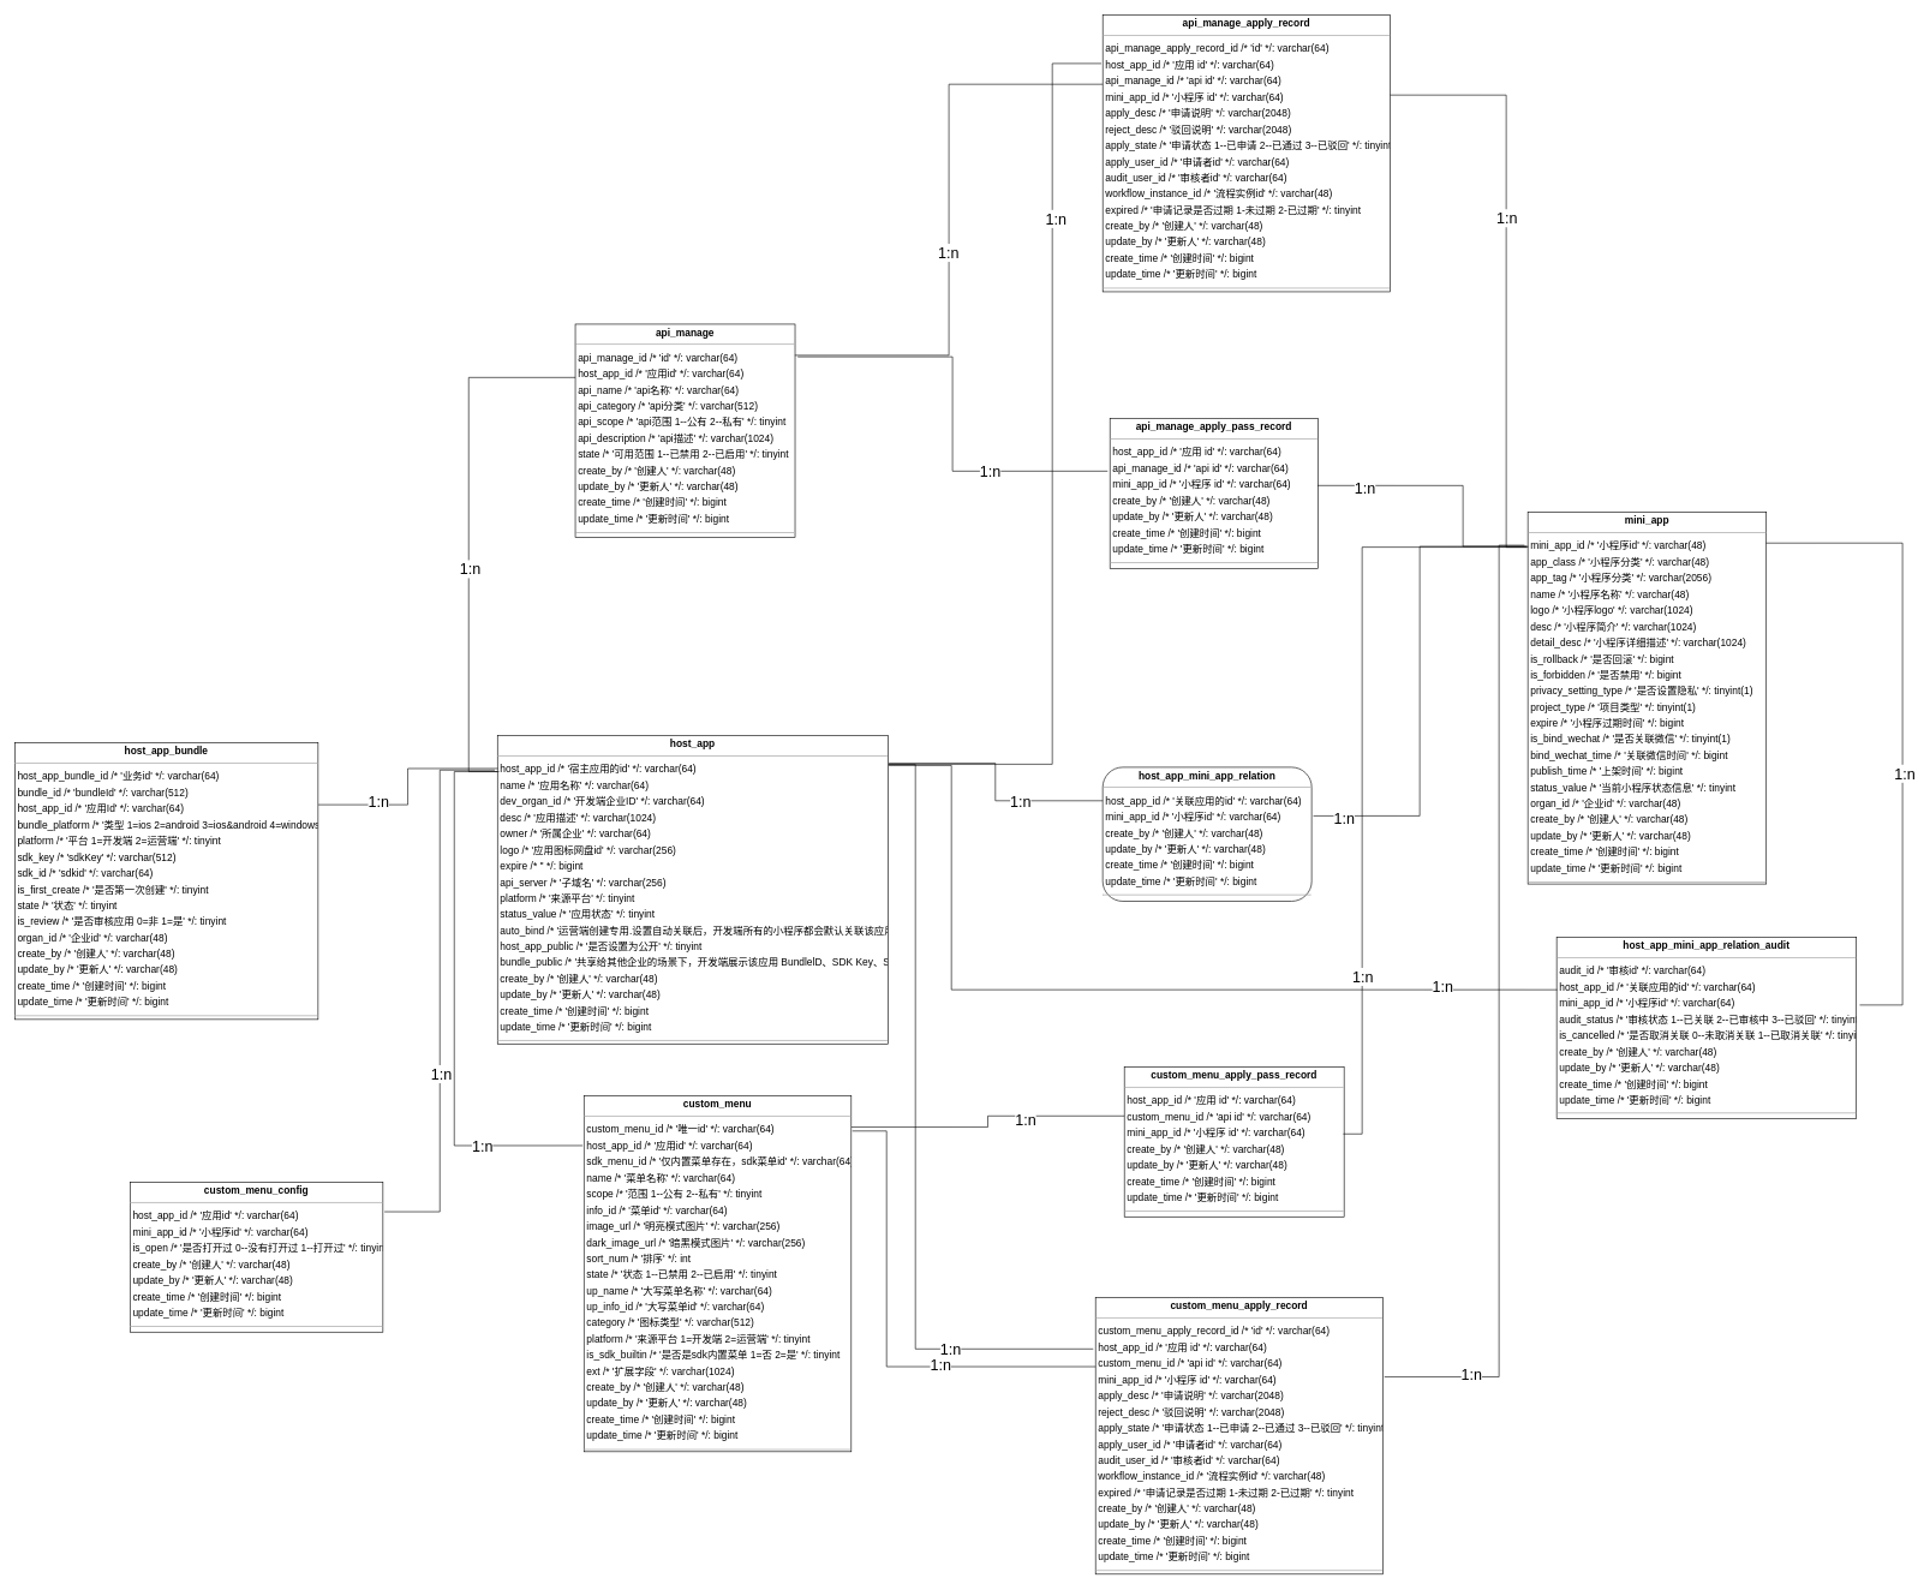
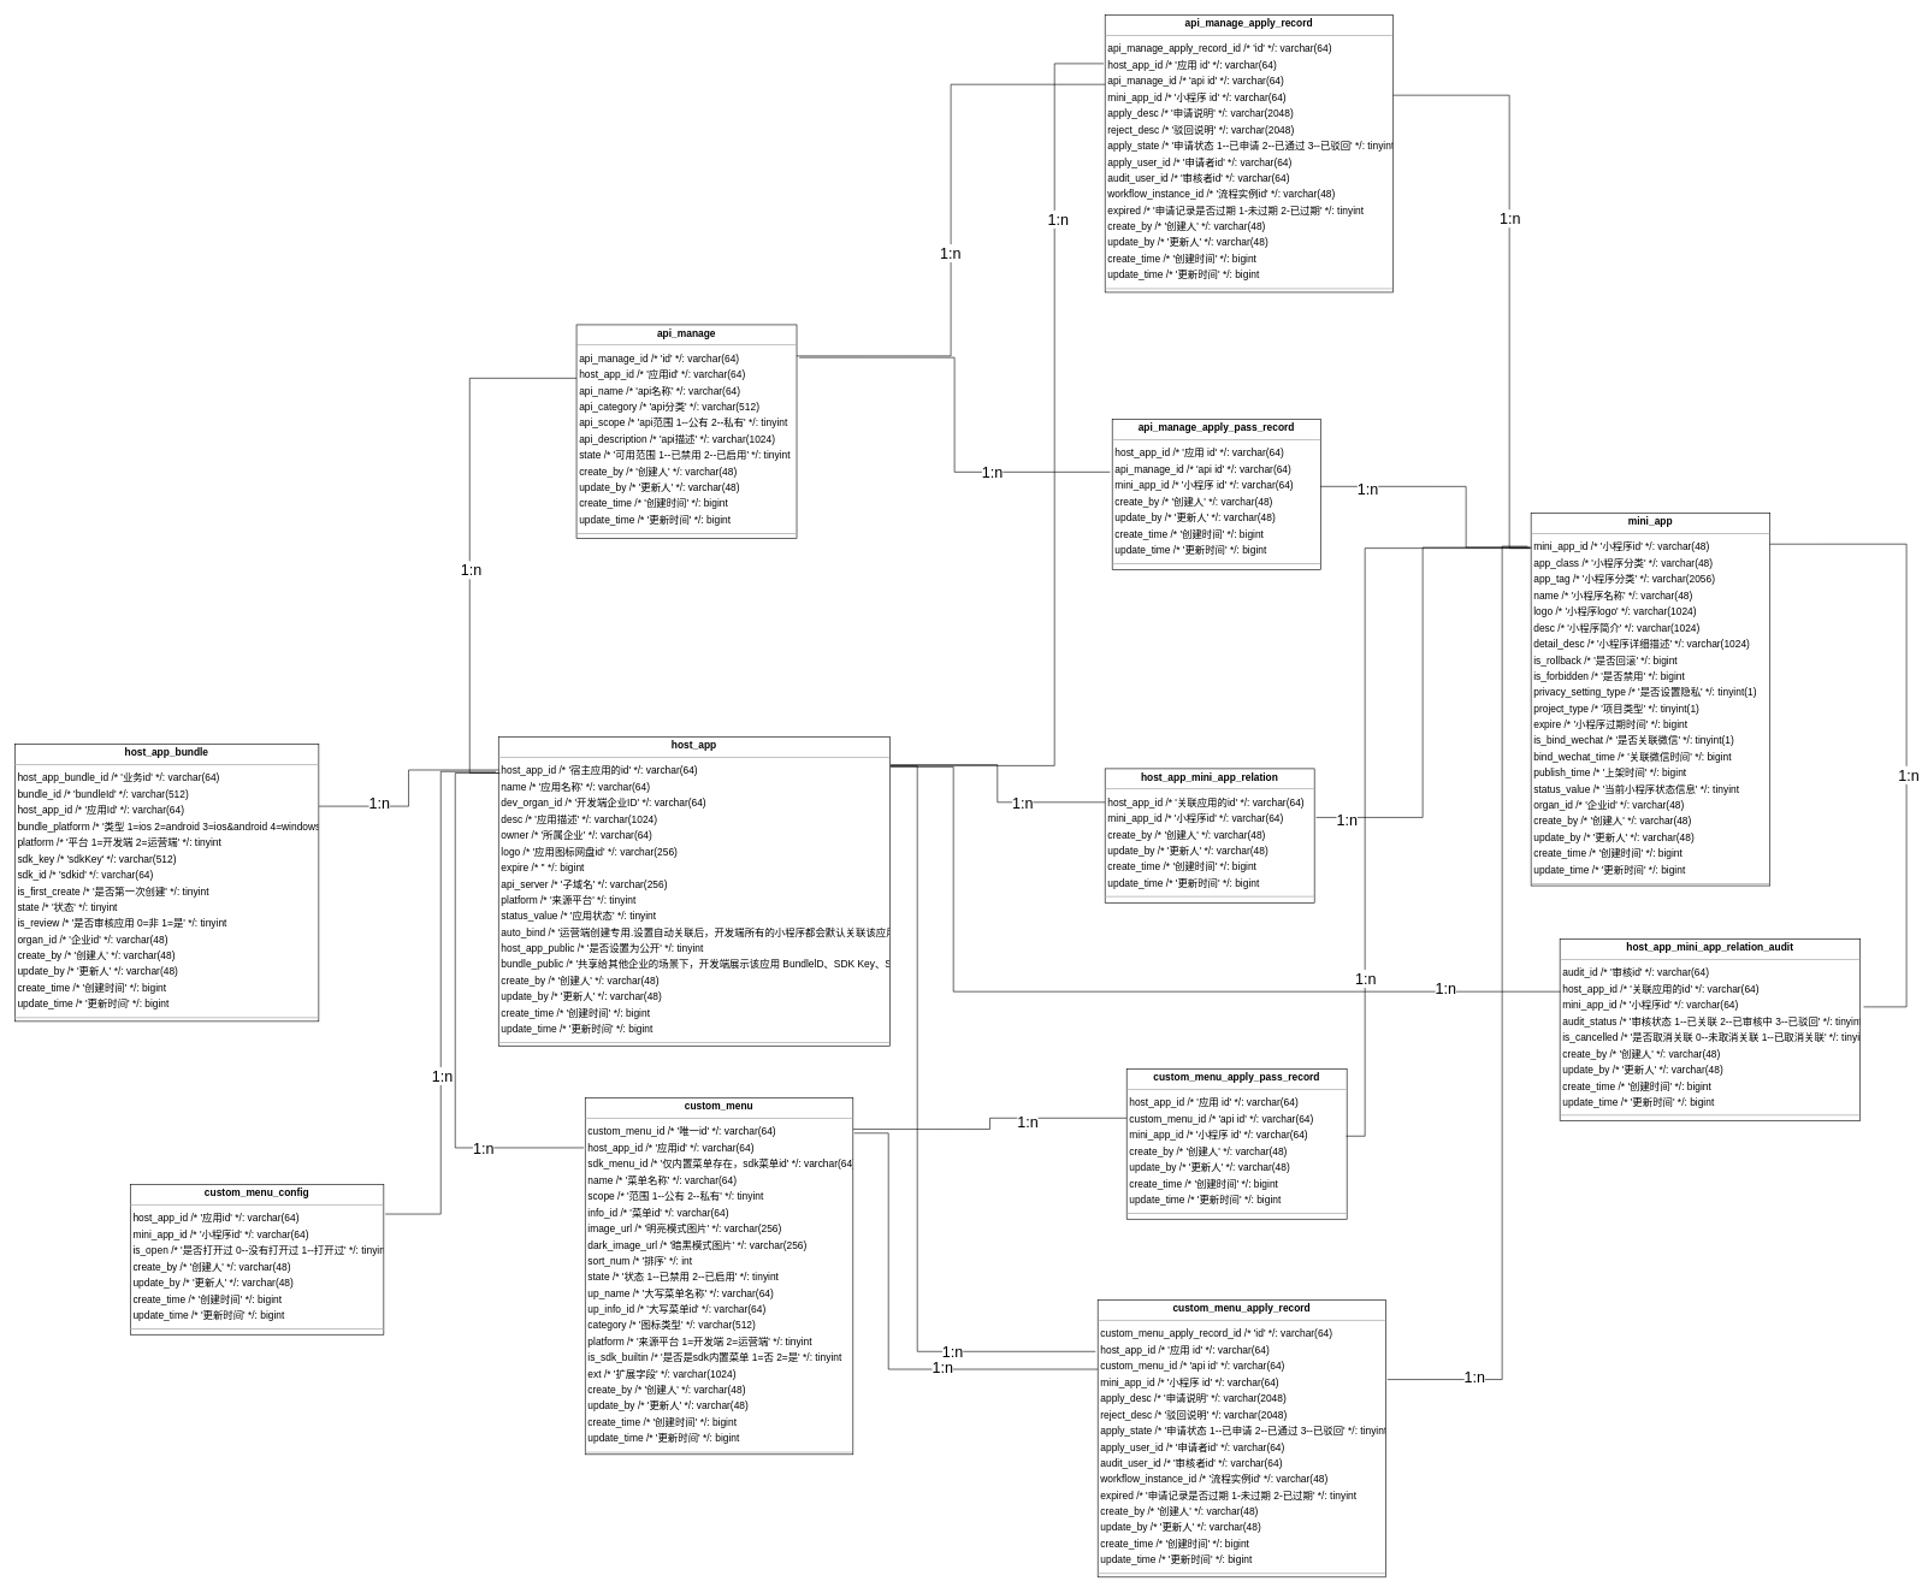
- <mxCell id="11" value="&lt;p style=&quot;margin:0px;margin-top:4px;text-align:center;&quot;&gt;&lt;b&gt;host_app_mini_app_relation&lt;/b&gt;&lt;/p&gt;&lt;hr size=&quot;1&quot;/&gt;&lt;p style=&quot;margin:0 0 0 4px;line-height:1.6;&quot;&gt; host_app_id  /* &amp;#39;关联应用的id&amp;#39; */: varchar(64)&lt;br/&gt; mini_app_id  /* &amp;#39;小程序id&amp;#39; */: varchar(64)&lt;br/&gt; create_by  /* &amp;#39;创建人&amp;#39; */: varchar(48)&lt;br/&gt; update_by  /* &amp;#39;更新人&amp;#39; */: varchar(48)&lt;br/&gt; create_time  /* &amp;#39;创建时间&amp;#39; */: bigint&lt;br/&gt; update_time  /* &amp;#39;更新时间&amp;#39; */: bigint&lt;/p&gt;&lt;hr size=&quot;1&quot;/&gt;&lt;p style=&quot;margin:0 0 0 4px;line-height:1.6;&quot;&gt; idd  /* &amp;#39;自增id&amp;#39; */: bigint&lt;/p&gt;" style="verticalAlign=top;align=left;overflow=fill;fontSize=14;fontFamily=Helvetica;html=1;shadow=0;comic=0;labelBackgroundColor=none;strokeWidth=1;rounded=1;" parent="1" vertex="1"><mxGeometry x="1530" y="1064" width="290" height="186" as="geometry" /></mxCell>
+ <mxCell id="11" value="&lt;p style=&quot;margin:0px;margin-top:4px;text-align:center;&quot;&gt;&lt;b&gt;host_app_mini_app_relation&lt;/b&gt;&lt;/p&gt;&lt;hr size=&quot;1&quot;/&gt;&lt;p style=&quot;margin:0 0 0 4px;line-height:1.6;&quot;&gt; host_app_id  /* &amp;#39;关联应用的id&amp;#39; */: varchar(64)&lt;br/&gt; mini_app_id  /* &amp;#39;小程序id&amp;#39; */: varchar(64)&lt;br/&gt; create_by  /* &amp;#39;创建人&amp;#39; */: varchar(48)&lt;br/&gt; update_by  /* &amp;#39;更新人&amp;#39; */: varchar(48)&lt;br/&gt; create_time  /* &amp;#39;创建时间&amp;#39; */: bigint&lt;br/&gt; update_time  /* &amp;#39;更新时间&amp;#39; */: bigint&lt;/p&gt;&lt;hr size=&quot;1&quot;/&gt;&lt;p style=&quot;margin:0 0 0 4px;line-height:1.6;&quot;&gt; idd  /* &amp;#39;自增id&amp;#39; */: bigint&lt;/p&gt;" style="verticalAlign=top;align=left;overflow=fill;fontSize=14;fontFamily=Helvetica;html=1;rounded=0;shadow=0;comic=0;labelBackgroundColor=none;strokeWidth=1;" parent="1" vertex="1"><mxGeometry x="1530" y="1064" width="290" height="186" as="geometry" /></mxCell>
